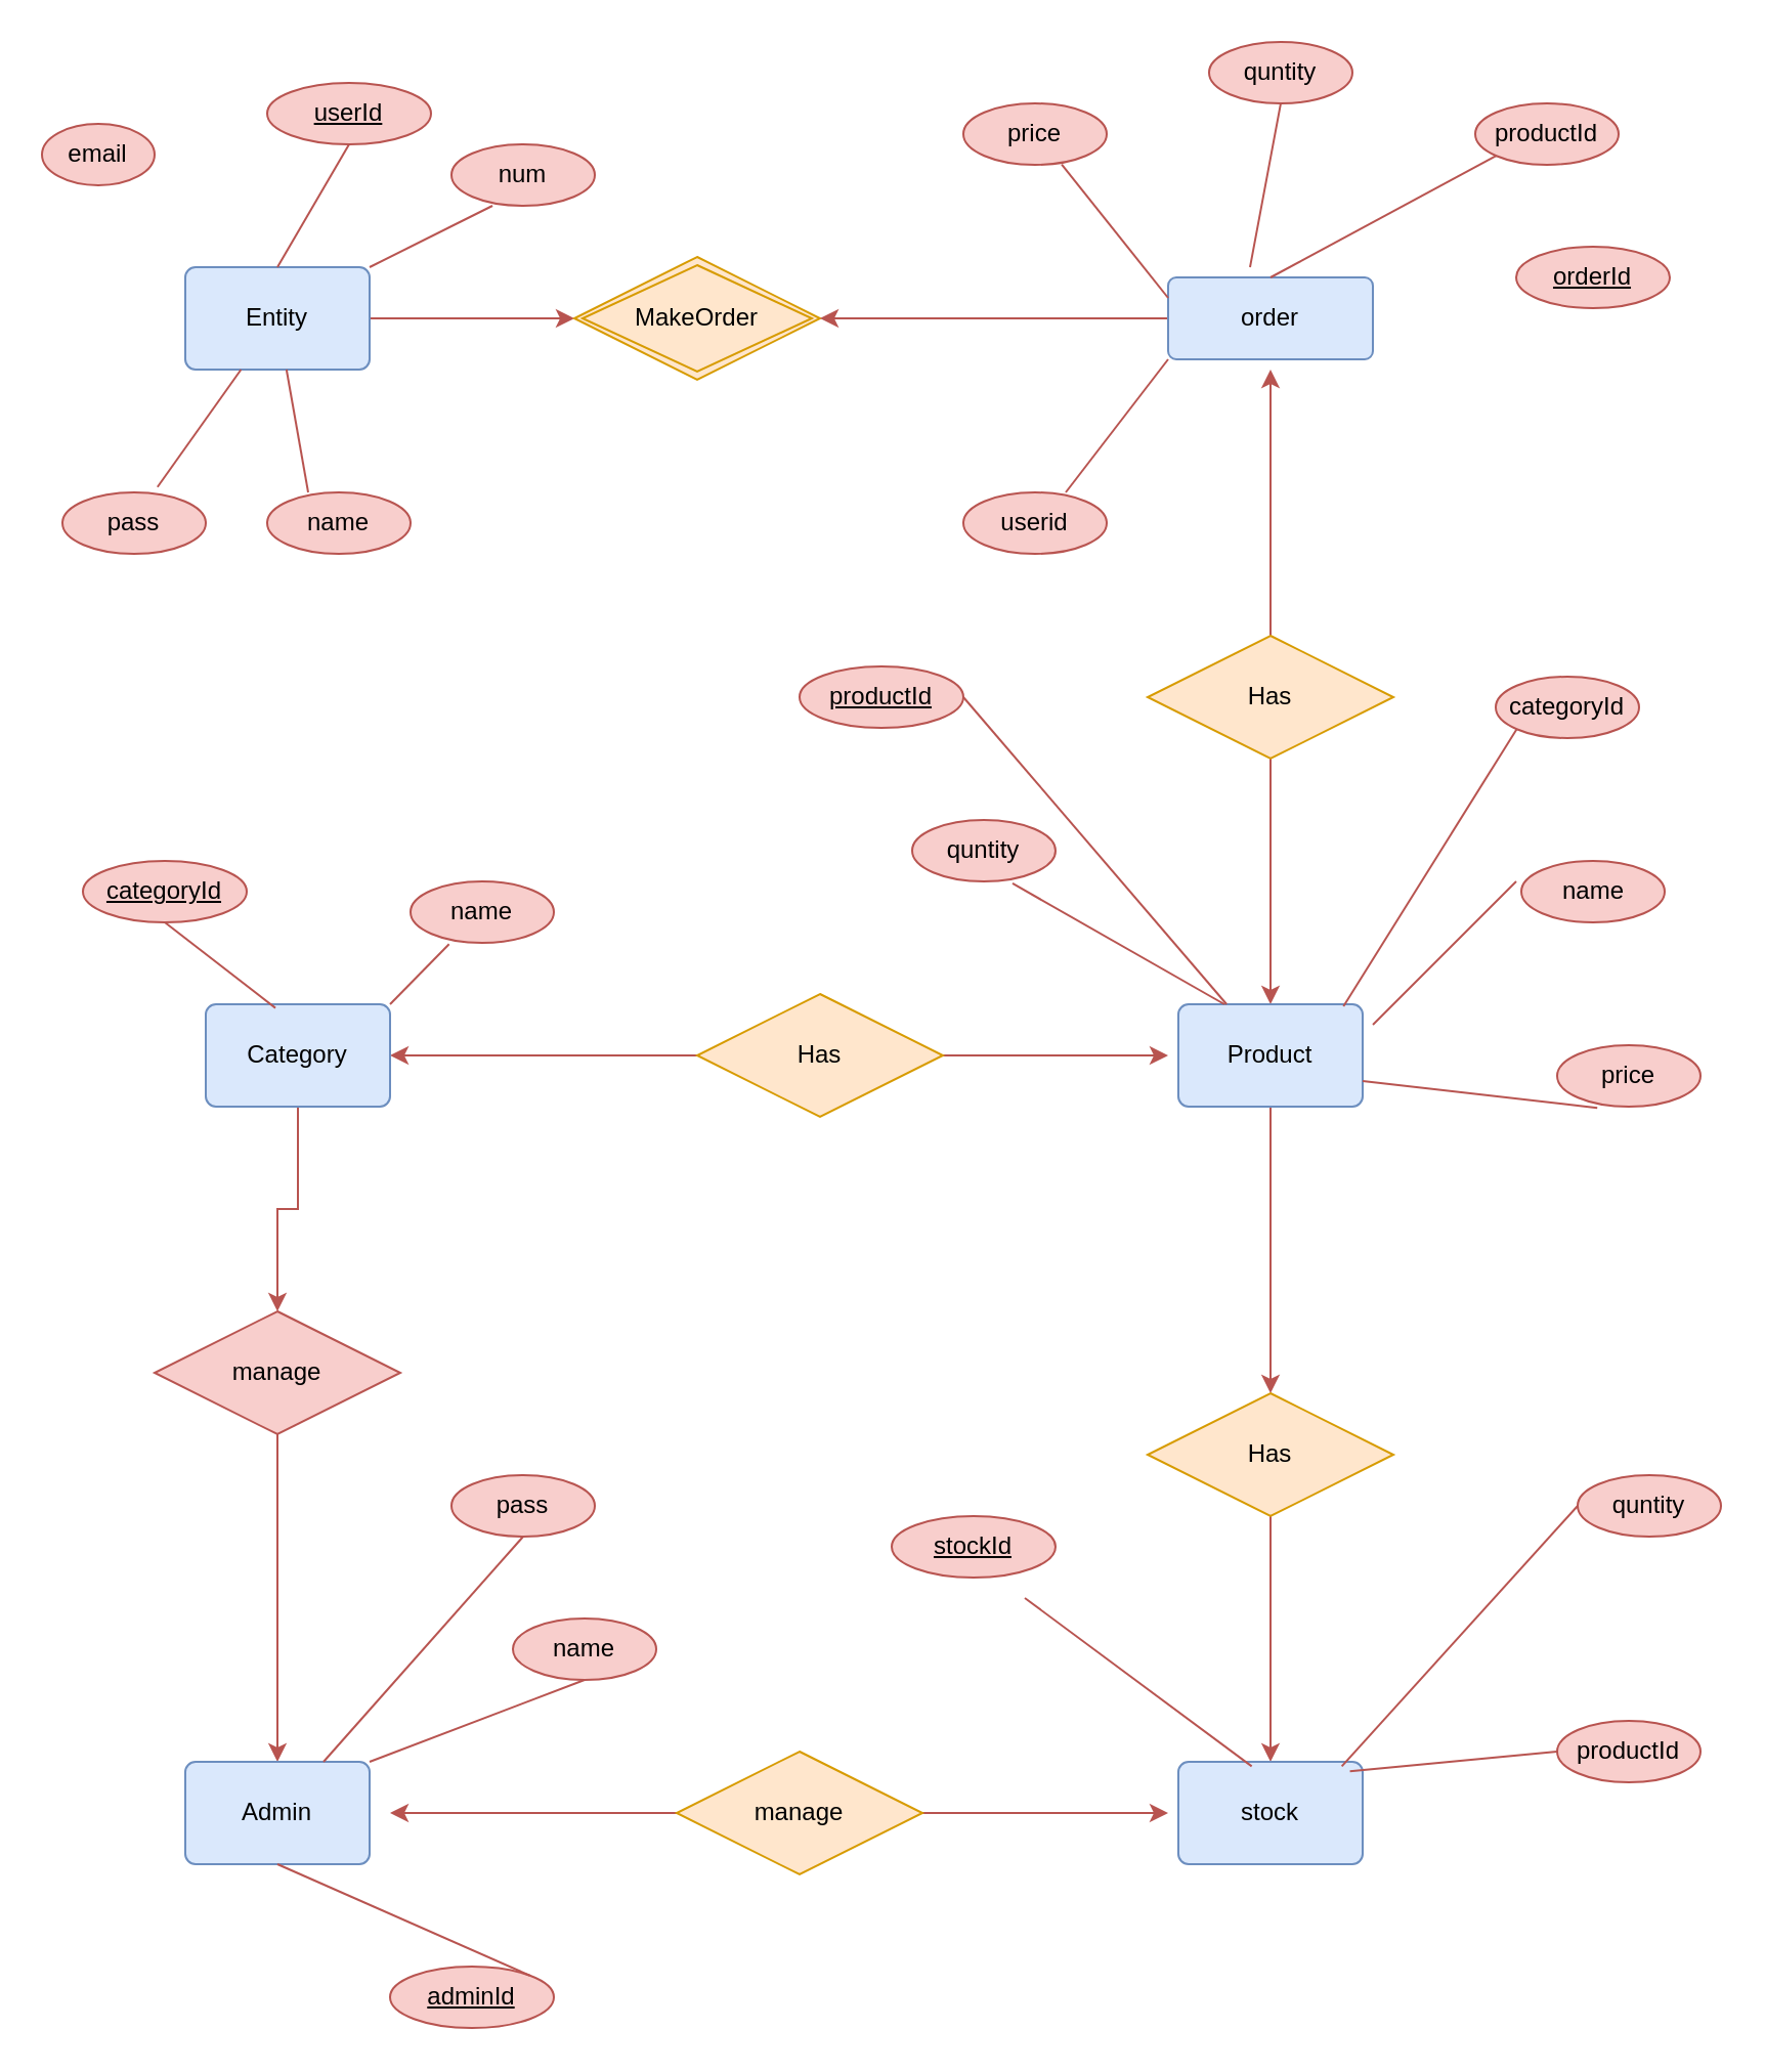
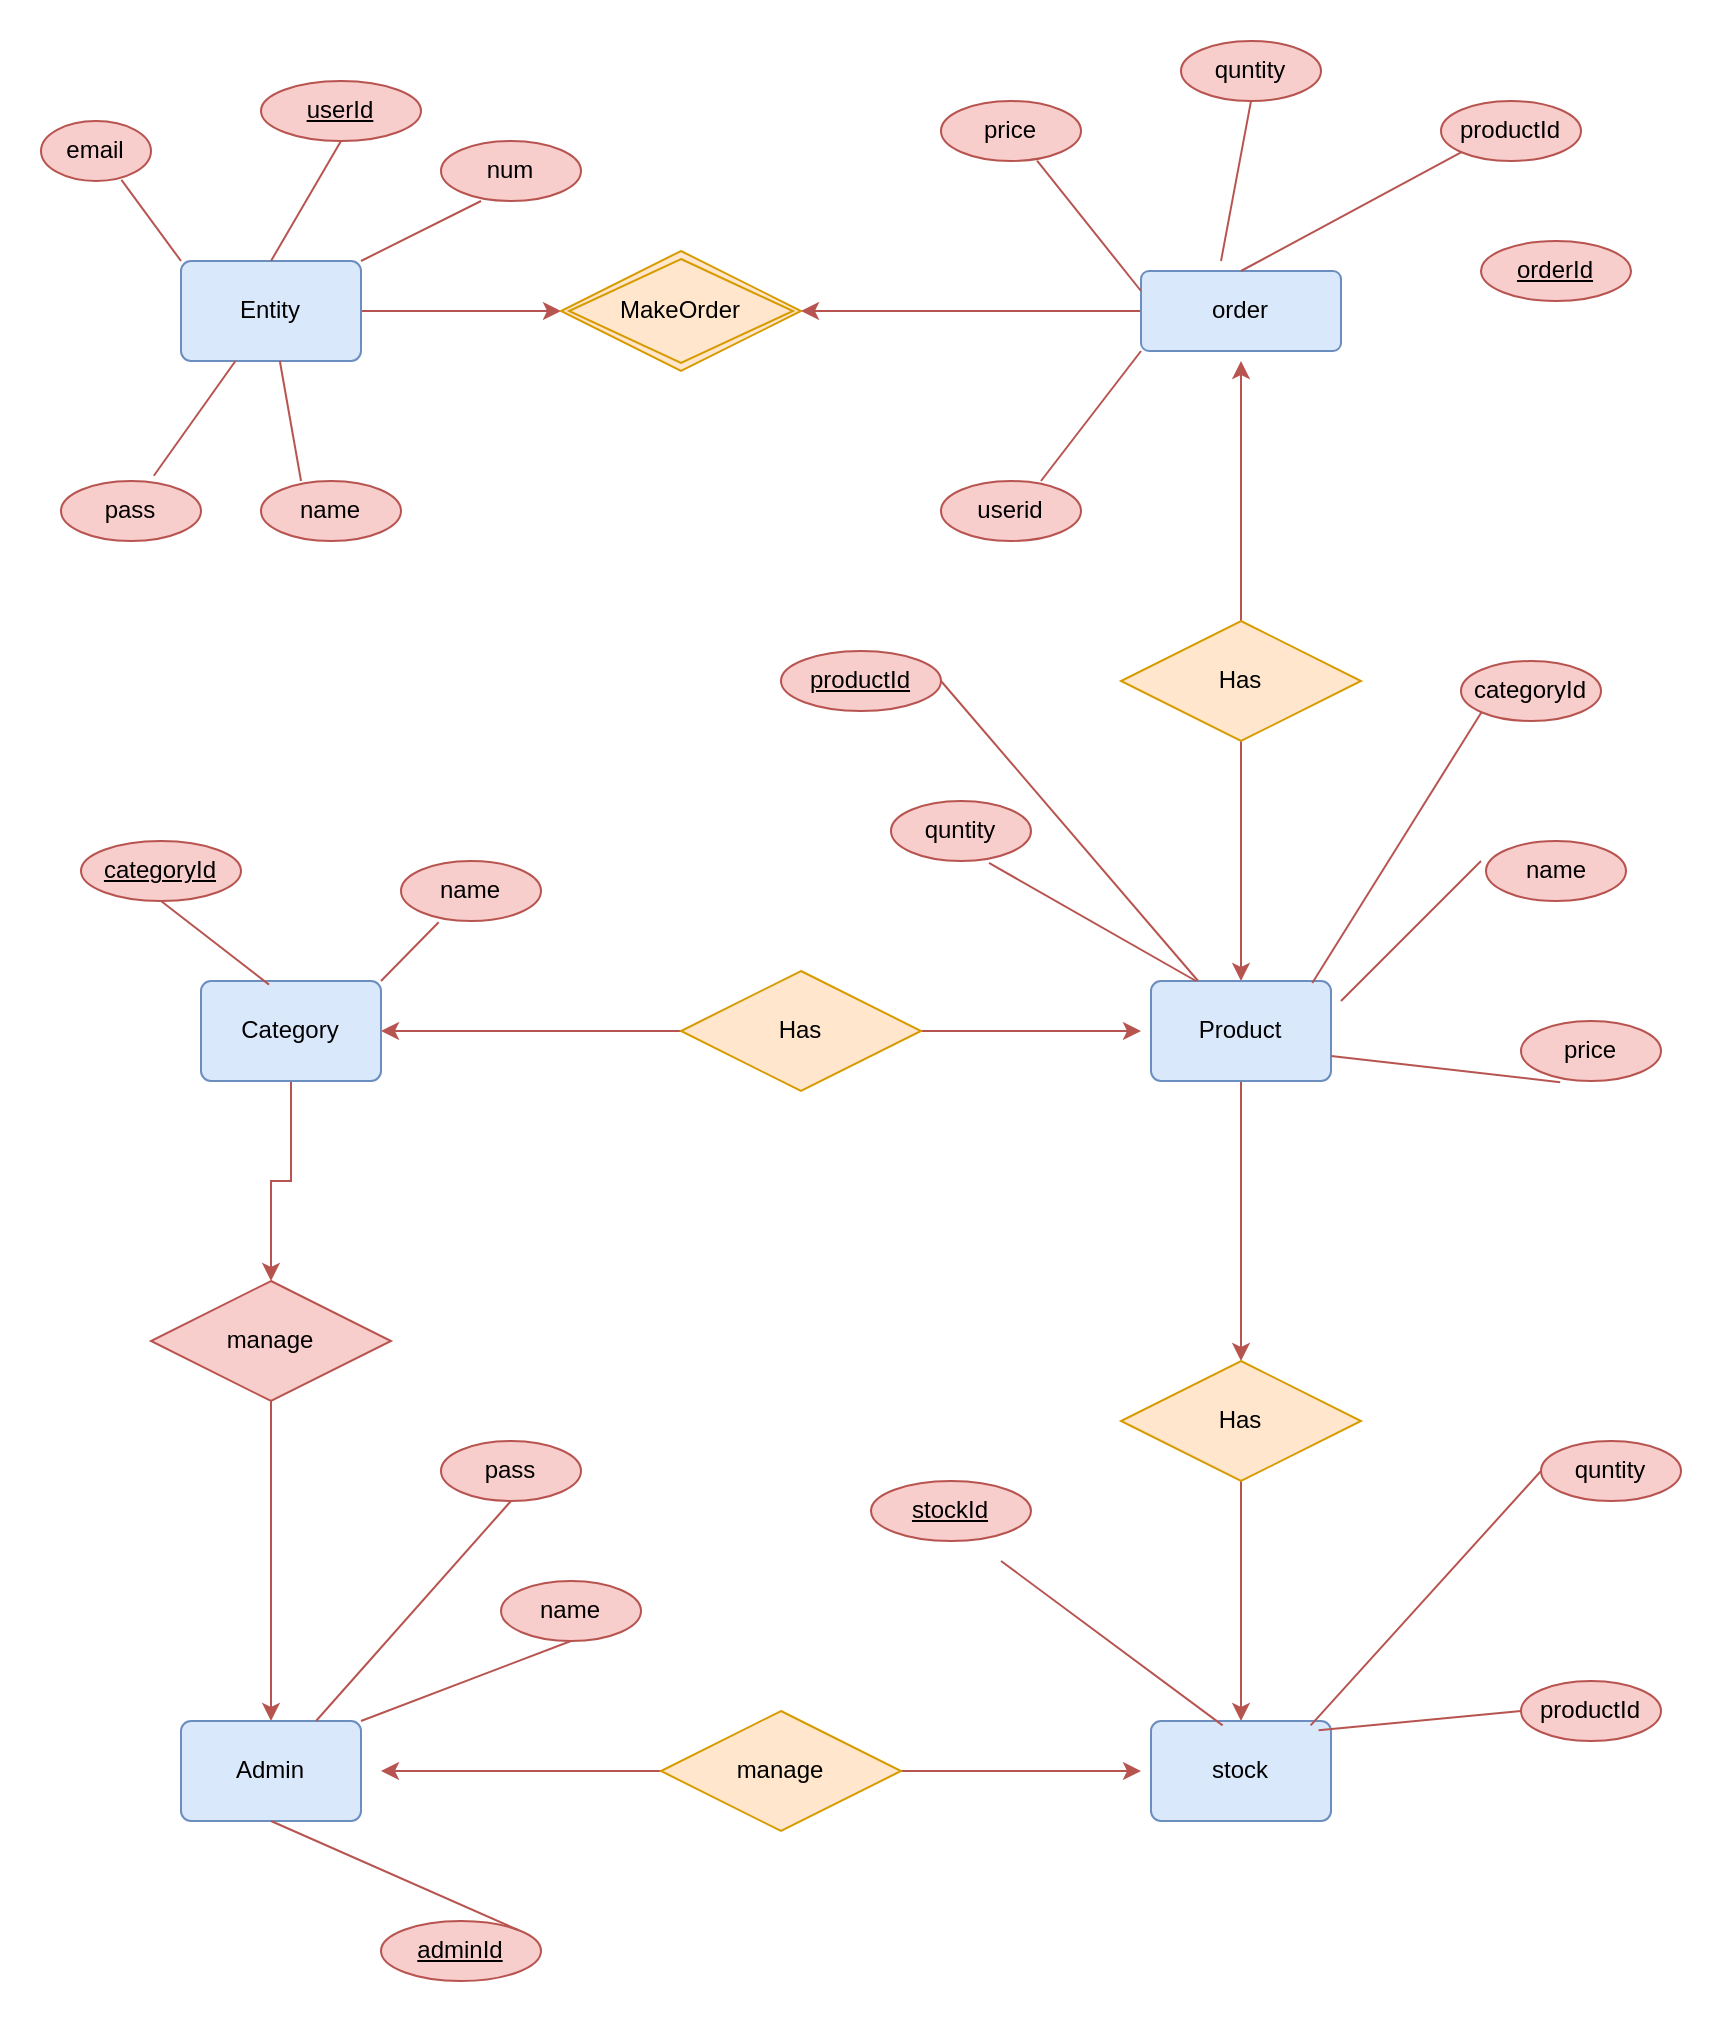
+ <mxCell id="12" value="" style="endArrow=none;html=1;rounded=0;exitX=0;exitY=0;exitDx=0;exitDy=0;entryX=0.731;entryY=0.98;entryDx=0;entryDy=0;entryPerimeter=0;fillColor=#f8cecc;strokeColor=#b85450;" edge="1" parent="1" source="3" target="8"><mxGeometry relative="1" as="geometry"><mxPoint x="360" y="100" as="sourcePoint" /><mxPoint x="520" y="100" as="targetPoint" /></mxGeometry></mxCell>
